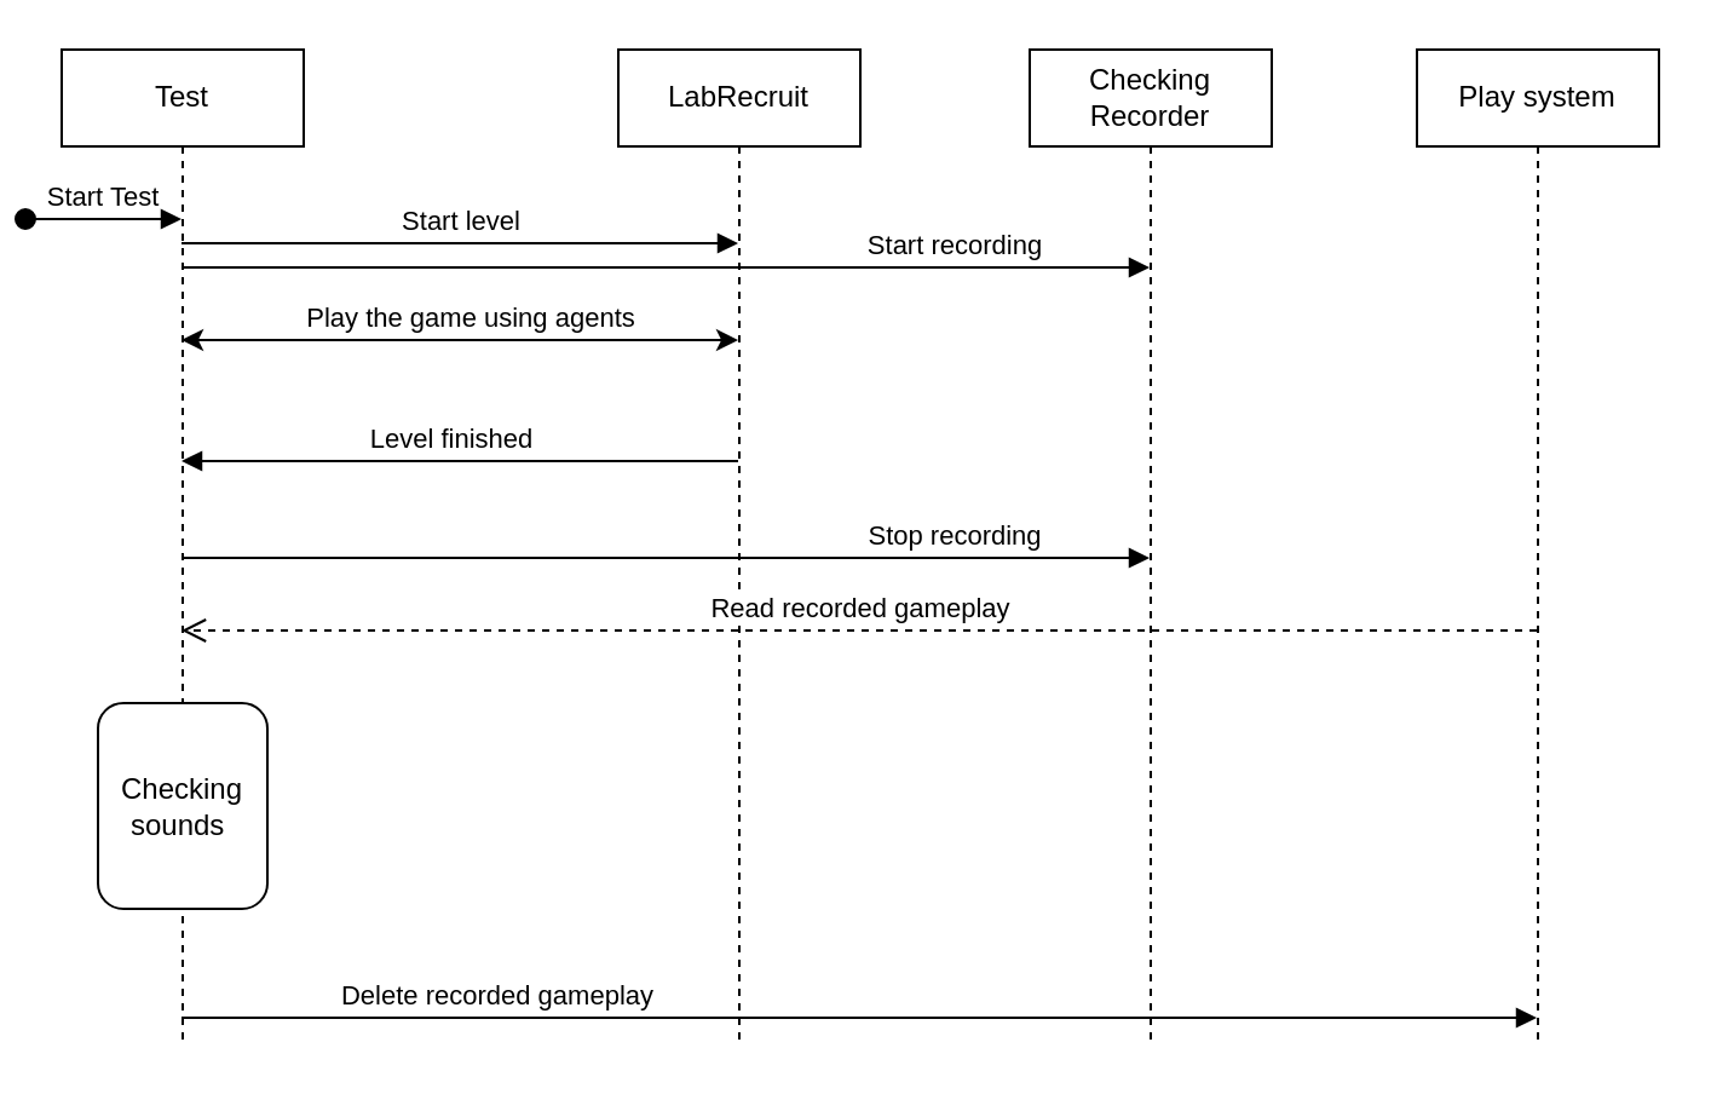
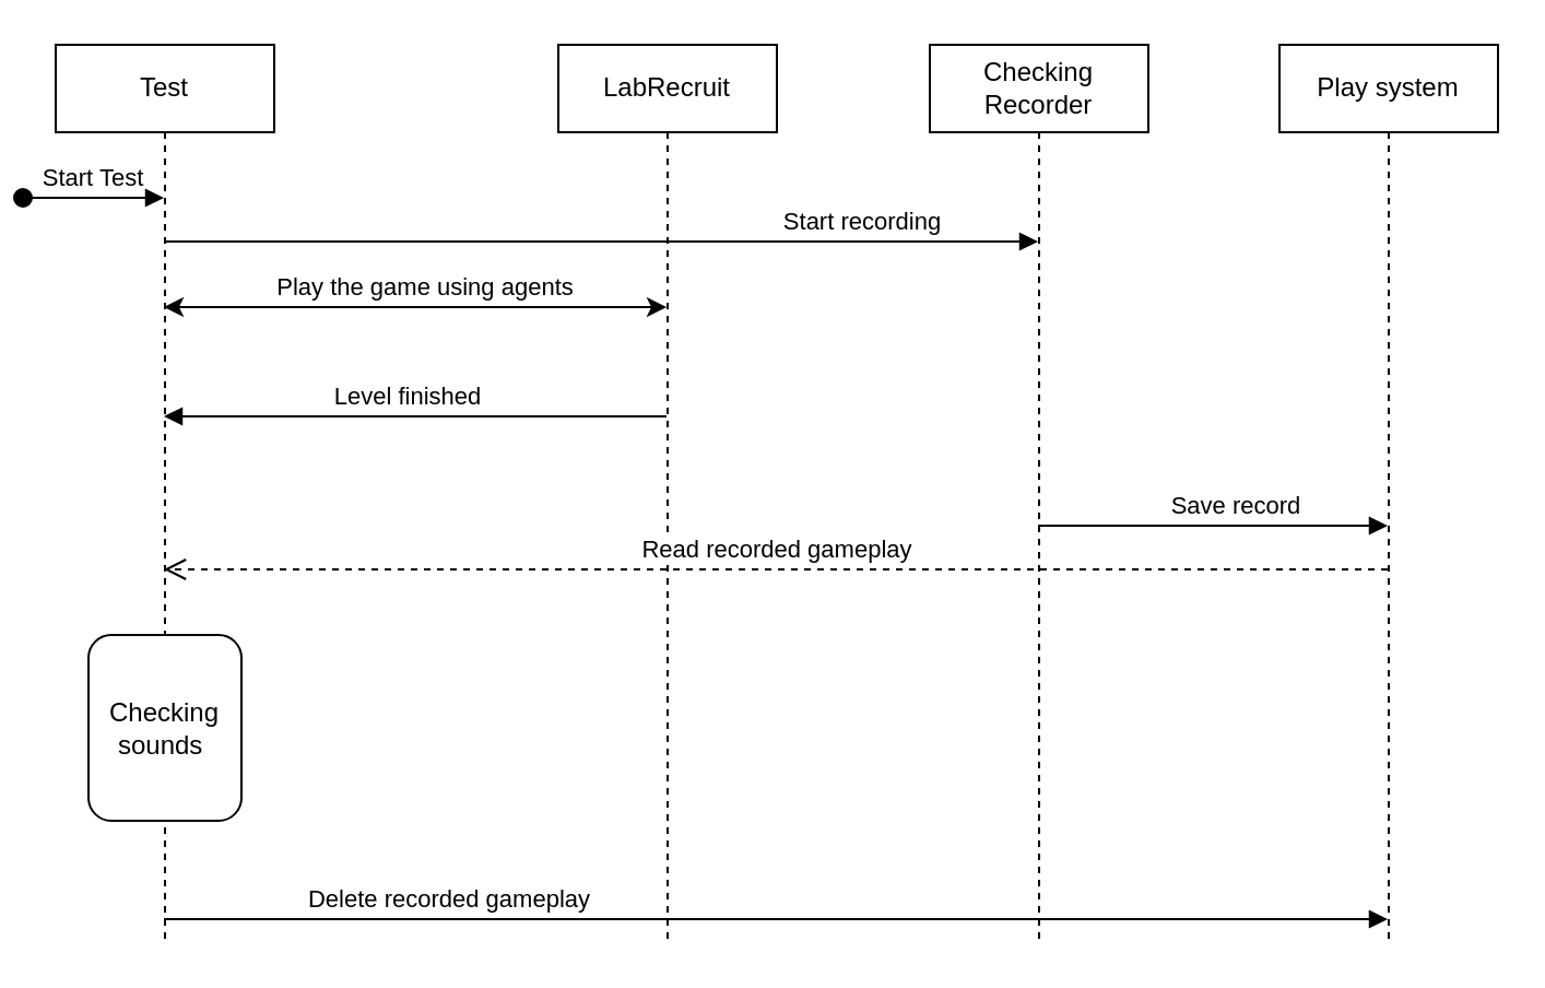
- <mxCell id="5" value="Start level" style="html=1;verticalAlign=bottom;endArrow=block;edgeStyle=elbowEdgeStyle;elbow=vertical;curved=0;rounded=0;" parent="1" source="2" target="4" edge="1"><mxGeometry relative="1" as="geometry"><mxPoint x="75" y="100" as="sourcePoint" /><Array as="points"><mxPoint x="160" y="100" /></Array><mxPoint x="295" y="100" as="targetPoint" /></mxGeometry></mxCell>
- <mxCell id="11" value="Stop recording" style="html=1;verticalAlign=bottom;endArrow=block;edgeStyle=elbowEdgeStyle;elbow=vertical;curved=0;rounded=0;" edge="1" parent="1" source="2" target="7"><mxGeometry x="0.593" relative="1" as="geometry"><mxPoint x="60" y="230" as="sourcePoint" /><Array as="points"><mxPoint x="160.5" y="230" /></Array><mxPoint x="460.5" y="230" as="targetPoint" /><mxPoint as="offset" /></mxGeometry></mxCell>
+ <mxCell id="12" value="Save record" style="html=1;verticalAlign=bottom;endArrow=block;edgeStyle=elbowEdgeStyle;elbow=vertical;curved=0;rounded=0;" edge="1" parent="1" source="7" target="9"><mxGeometry x="0.131" relative="1" as="geometry"><mxPoint x="80" y="240" as="sourcePoint" /><Array as="points"><mxPoint x="560" y="240" /></Array><mxPoint x="480" y="240" as="targetPoint" /><mxPoint as="offset" /></mxGeometry></mxCell>
